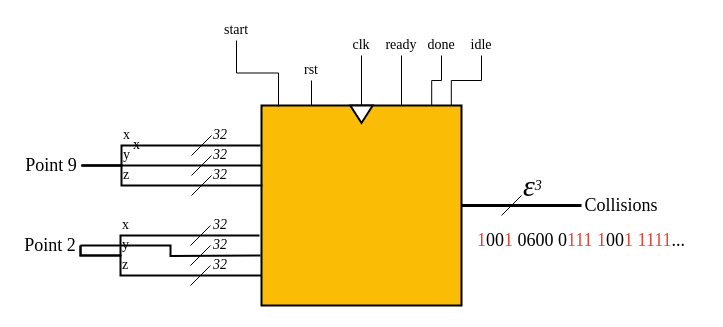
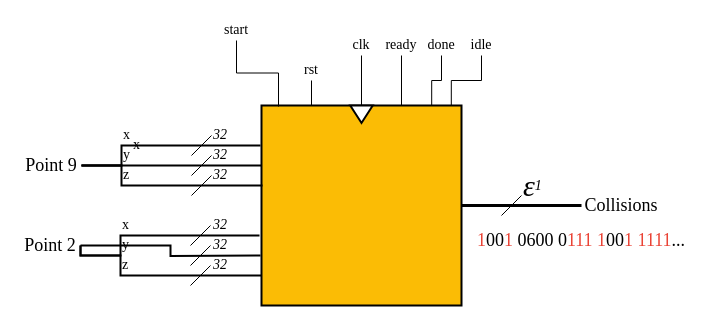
- <mxCell id="32" value="&lt;p class=&quot;p1&quot; style=&quot;margin: 0px ; font-stretch: normal ; line-height: normal ; font-family: &amp;#34;times&amp;#34;&quot;&gt;&lt;i&gt;&lt;font style=&quot;font-size: 30px&quot;&gt;ε&lt;/font&gt;&lt;sup&gt;&lt;font style=&quot;font-size: 14px&quot;&gt;3&lt;/font&gt;&lt;/sup&gt;&lt;/i&gt;&lt;/p&gt;" style="text;html=1;strokeColor=none;fillColor=none;align=left;verticalAlign=middle;whiteSpace=wrap;rounded=0;fontFamily=Computer Modern;fontSize=14;" parent="1" vertex="1"><mxGeometry x="521" y="175" width="20" height="20" as="geometry" /></mxCell>
+ <mxCell id="32" value="&lt;p class=&quot;p1&quot; style=&quot;margin: 0px ; font-stretch: normal ; line-height: normal ; font-family: &amp;#34;times&amp;#34;&quot;&gt;&lt;i&gt;&lt;font style=&quot;font-size: 30px&quot;&gt;ε&lt;/font&gt;&lt;sup&gt;&lt;font style=&quot;font-size: 14px&quot;&gt;1&lt;/font&gt;&lt;/sup&gt;&lt;/i&gt;&lt;/p&gt;" style="text;html=1;strokeColor=none;fillColor=none;align=left;verticalAlign=middle;whiteSpace=wrap;rounded=0;fontFamily=Computer Modern;fontSize=14;" parent="1" vertex="1"><mxGeometry x="521" y="175" width="20" height="20" as="geometry" /></mxCell>
